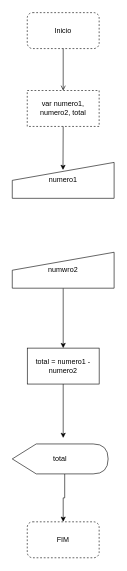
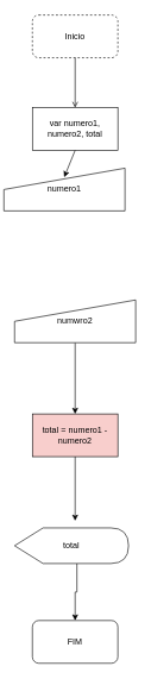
- <mxCell id="3" value="var numero1, numero2, total" style="rounded=0;whiteSpace=wrap;html=1;dashed=1;" vertex="1" parent="1"><mxGeometry x="45" y="150" width="120" height="60" as="geometry" /></mxCell>
+ <mxCell id="3" value="var numero1, numero2, total" style="rounded=0;whiteSpace=wrap;html=1;" vertex="1" parent="1"><mxGeometry x="45" y="150" width="120" height="60" as="geometry" /></mxCell>
- <mxCell id="6" value="numero1" style="shape=manualInput;whiteSpace=wrap;html=1;" vertex="1" parent="1"><mxGeometry x="20" y="270" width="170" height="60" as="geometry" /></mxCell>
+ <mxCell id="6" value="numero1" style="shape=manualInput;whiteSpace=wrap;html=1;" vertex="1" parent="1"><mxGeometry x="5" y="235" width="170" height="60" as="geometry" /></mxCell>
- <mxCell id="10" value="total = numero1 - numero2" style="rounded=0;whiteSpace=wrap;html=1;" vertex="1" parent="1"><mxGeometry x="45" y="580" width="120" height="60" as="geometry" /></mxCell>
+ <mxCell id="10" value="total = numero1 - numero2" style="rounded=0;whiteSpace=wrap;html=1;fillColor=#f8cecc;" vertex="1" parent="1"><mxGeometry x="45" y="580" width="120" height="60" as="geometry" /></mxCell>
- <mxCell id="13" value="FIM" style="rounded=1;whiteSpace=wrap;html=1;dashed=1;" vertex="1" parent="1"><mxGeometry x="45" y="870" width="120" height="60" as="geometry" /></mxCell>
+ <mxCell id="13" value="FIM" style="rounded=1;whiteSpace=wrap;html=1;" vertex="1" parent="1"><mxGeometry x="45" y="870" width="120" height="60" as="geometry" /></mxCell>
